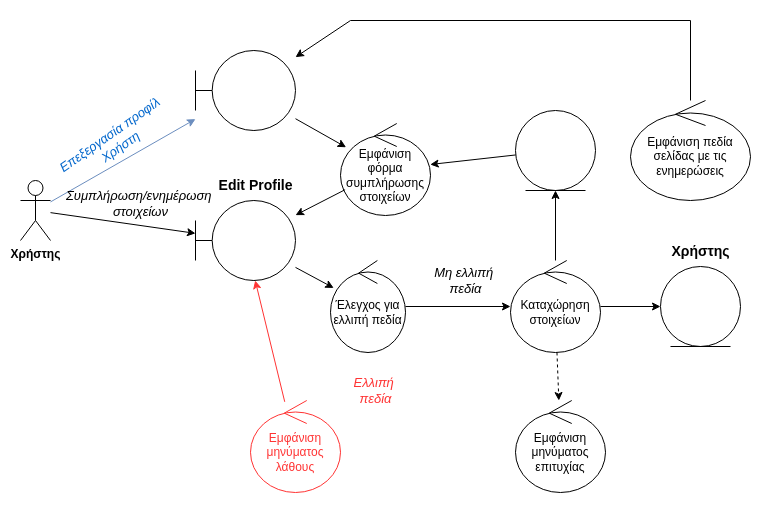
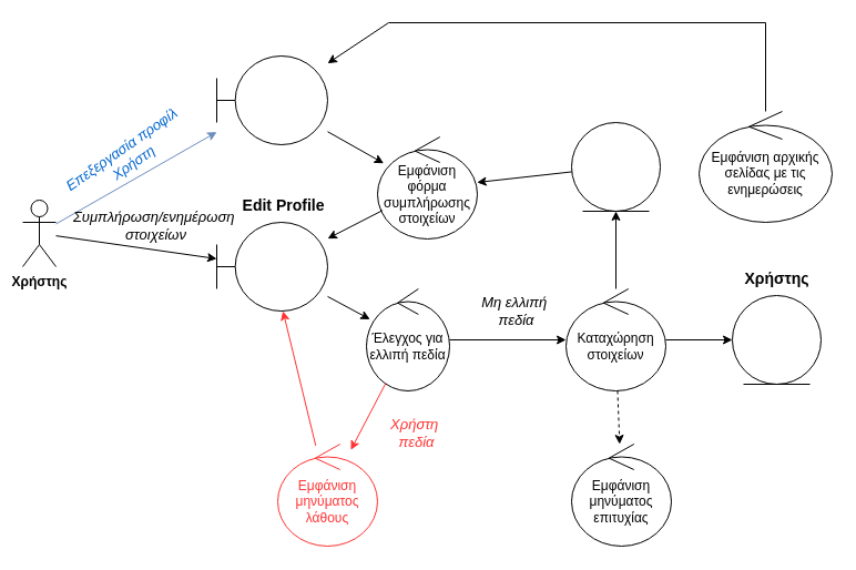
- <mxCell id="25" value="Εμφάνιση πεδία σελίδας με τις ενημερώσεις" style="ellipse;shape=umlControl;whiteSpace=wrap;html=1;" vertex="1" parent="1"><mxGeometry x="630" y="100" width="120" height="100" as="geometry" /></mxCell>
+ <mxCell id="25" value="Εμφάνιση αρχικής σελίδας με τις ενημερώσεις" style="ellipse;shape=umlControl;whiteSpace=wrap;html=1;" vertex="1" parent="1"><mxGeometry x="630" y="100" width="120" height="100" as="geometry" /></mxCell>
+ <mxCell id="29" value="" style="endArrow=classic;html=1;rounded=0;strokeColor=light-dark(#FF3333,#ED0202);" edge="1" parent="1" source="15" target="28"><mxGeometry width="50" height="50" relative="1" as="geometry"><mxPoint x="410" y="440" as="sourcePoint" /><mxPoint x="460" y="390" as="targetPoint" /></mxGeometry></mxCell>
- <mxCell id="30" value="Ελλιπή&amp;nbsp;&lt;div&gt;&lt;span style=&quot;background-color: transparent; color: light-dark(rgb(255, 51, 51), rgb(237, 2, 2));&quot;&gt;πεδία&lt;/span&gt;&lt;/div&gt;" style="text;html=1;align=center;verticalAlign=middle;resizable=0;points=[];autosize=1;strokeColor=none;fillColor=none;fontSize=13;fontStyle=2;fontColor=light-dark(#FF3333,#ED0202);" vertex="1" parent="1"><mxGeometry x="340" y="370" width="70" height="40" as="geometry" /></mxCell>
+ <mxCell id="30" value="Χρήστη&amp;nbsp;&lt;div&gt;&lt;span style=&quot;background-color: transparent; color: light-dark(rgb(255, 51, 51), rgb(237, 2, 2));&quot;&gt;πεδία&lt;/span&gt;&lt;/div&gt;" style="text;html=1;align=center;verticalAlign=middle;resizable=0;points=[];autosize=1;strokeColor=none;fillColor=none;fontSize=13;fontStyle=2;fontColor=light-dark(#FF3333,#ED0202);" vertex="1" parent="1"><mxGeometry x="340" y="370" width="70" height="40" as="geometry" /></mxCell>
